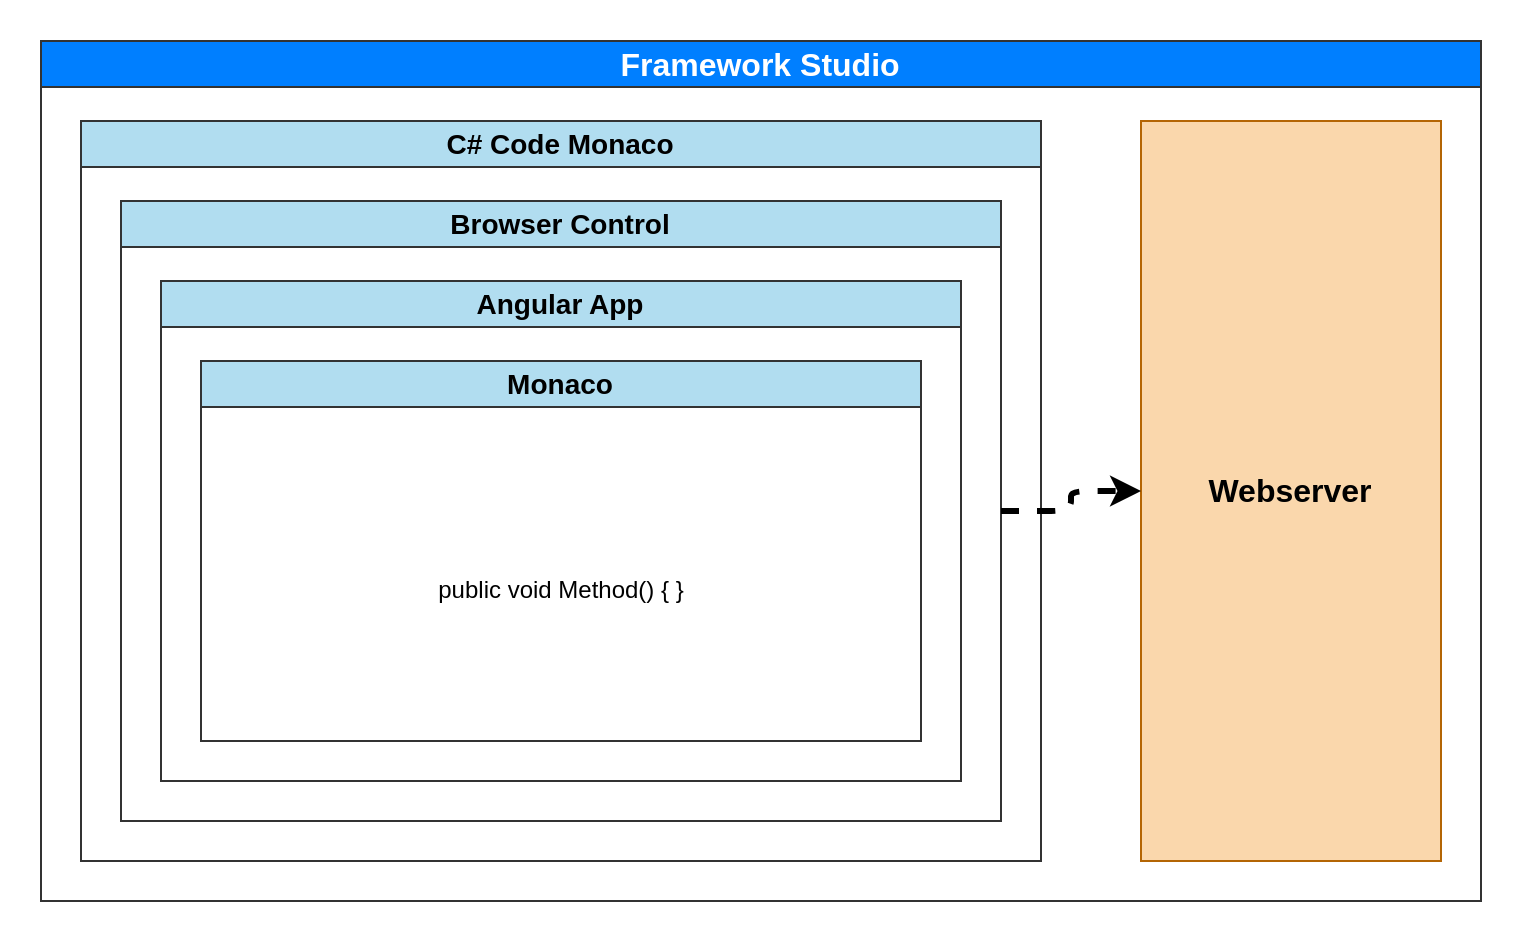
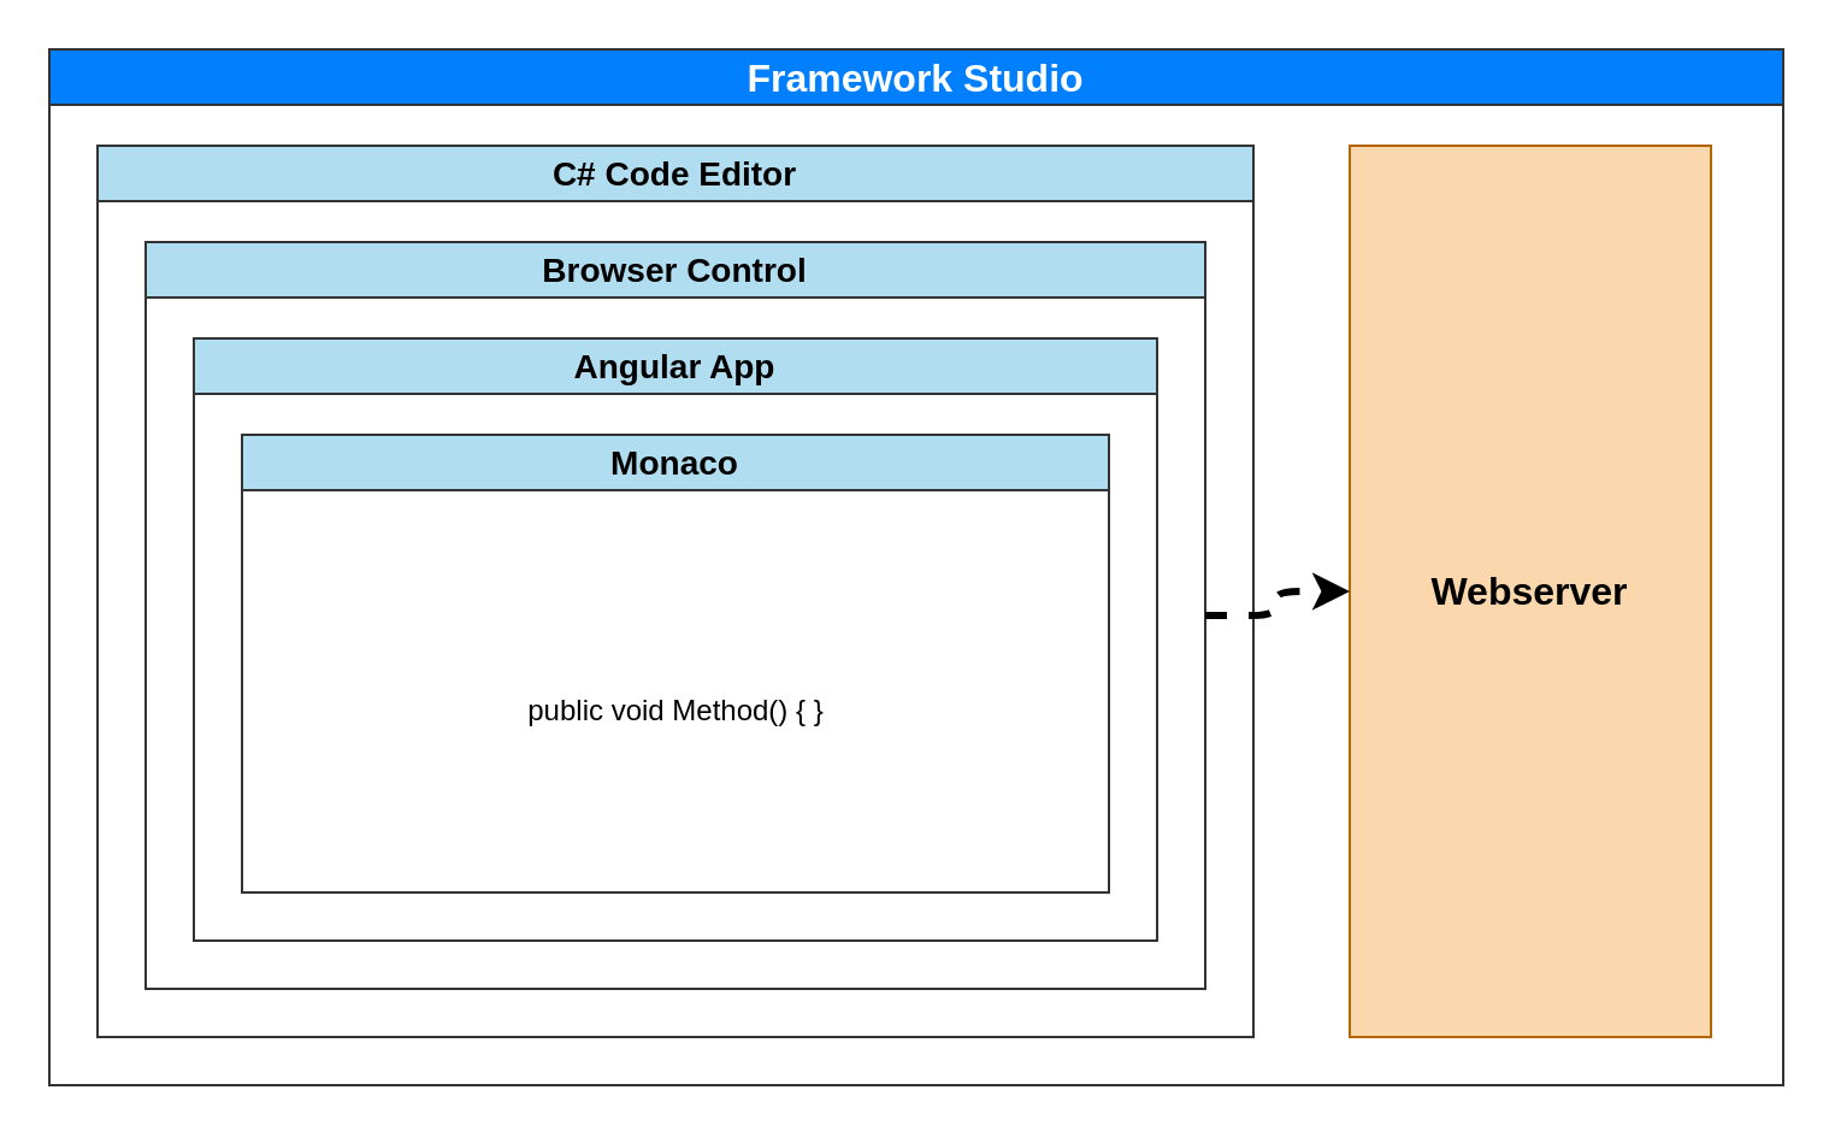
- <mxCell id="5" value="C# Code Monaco" style="swimlane;whiteSpace=wrap;html=1;fillColor=#b1ddf0;strokeColor=#333333;fontColor=#000000;fontSize=14;" vertex="1" parent="3"><mxGeometry x="20" y="40" width="480" height="370" as="geometry" /></mxCell>
+ <mxCell id="5" value="C# Code Editor" style="swimlane;whiteSpace=wrap;html=1;fillColor=#b1ddf0;strokeColor=#333333;fontColor=#000000;fontSize=14;" vertex="1" parent="3"><mxGeometry x="20" y="40" width="480" height="370" as="geometry" /></mxCell>
- <mxCell id="4" value="Webserver" style="rounded=0;whiteSpace=wrap;html=1;fillColor=#fad7ac;strokeColor=#b46504;fontColor=#000000;fontStyle=1;fontSize=16;" vertex="1" parent="3"><mxGeometry x="550" y="40" width="150" height="370" as="geometry" /></mxCell>
+ <mxCell id="4" value="Webserver" style="rounded=0;whiteSpace=wrap;html=1;fillColor=#fad7ac;strokeColor=#b46504;fontColor=#000000;fontStyle=1;fontSize=16;" vertex="1" parent="3"><mxGeometry x="540" y="40" width="150" height="370" as="geometry" /></mxCell>
